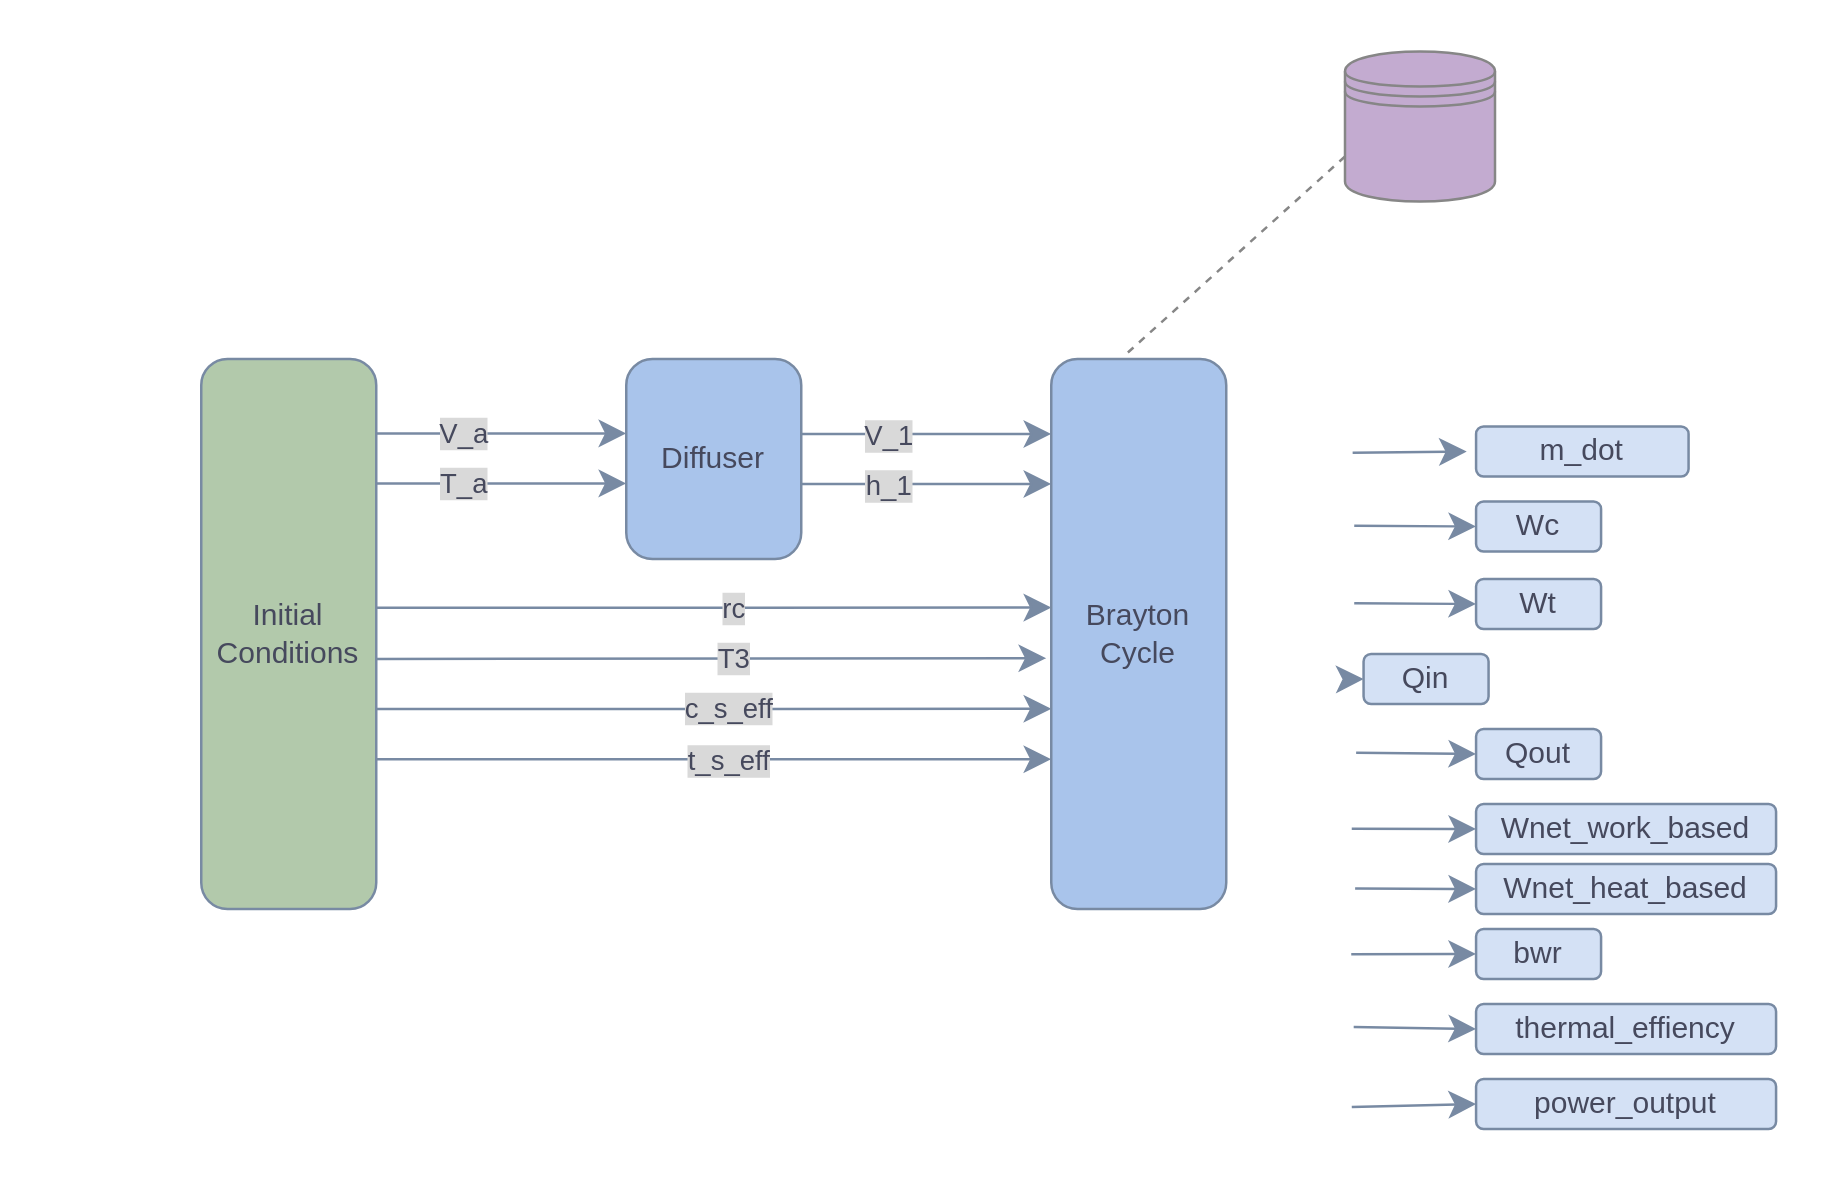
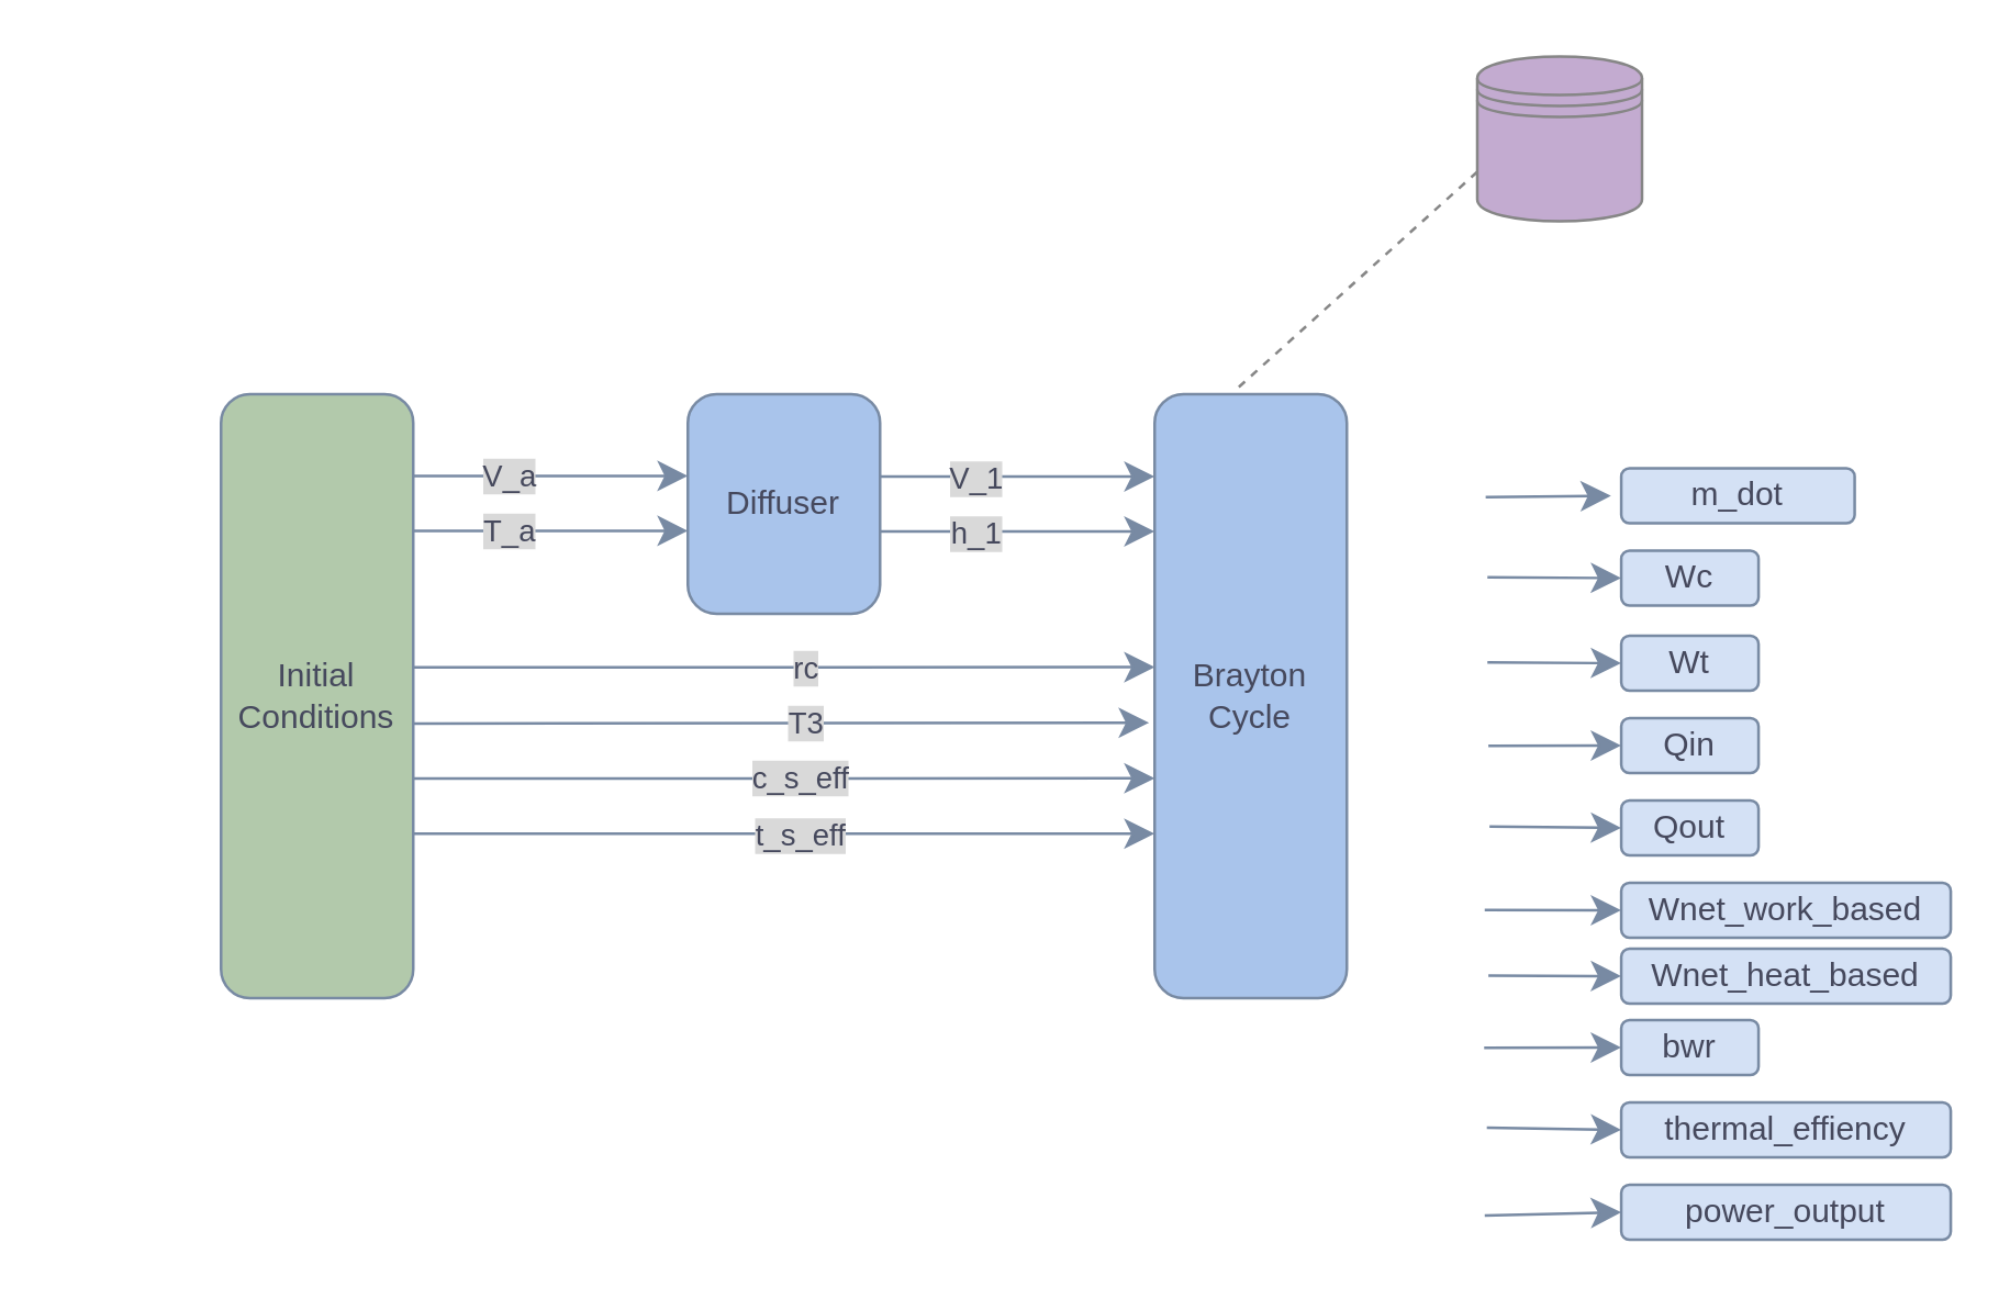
- <mxCell id="16" value="Qin" style="rounded=1;whiteSpace=wrap;html=1;labelBackgroundColor=none;fillColor=light-dark(#D4E1F5,#9AC7BF);strokeColor=#788AA3;fontColor=light-dark(#46495D,#46495D);" parent="1" vertex="1"><mxGeometry x="544.93" y="261" width="50" height="20" as="geometry" /></mxCell>
+ <mxCell id="16" value="Qin" style="rounded=1;whiteSpace=wrap;html=1;labelBackgroundColor=none;fillColor=light-dark(#D4E1F5,#9AC7BF);strokeColor=#788AA3;fontColor=light-dark(#46495D,#46495D);" parent="1" vertex="1"><mxGeometry x="589.93" y="261" width="50" height="20" as="geometry" /></mxCell>
